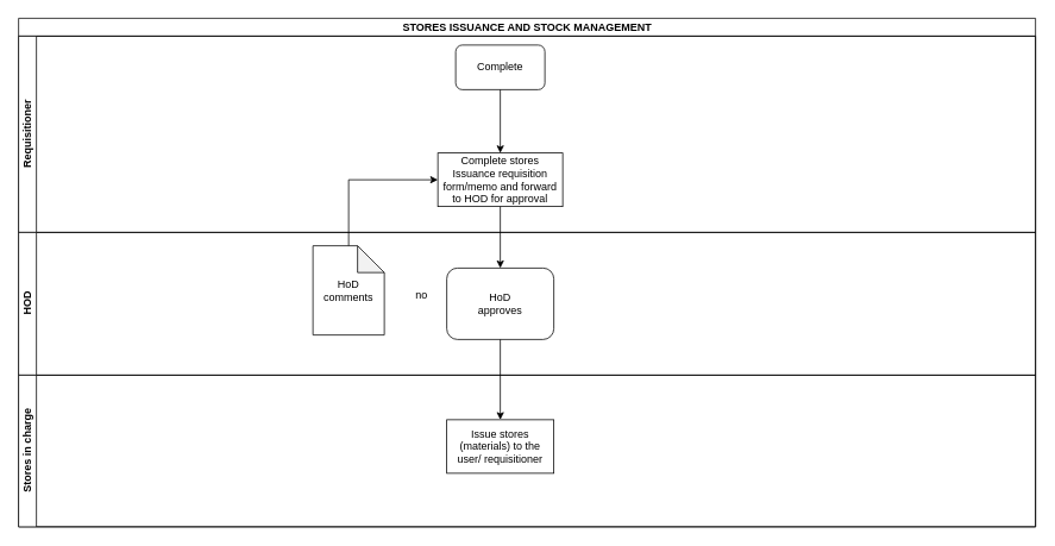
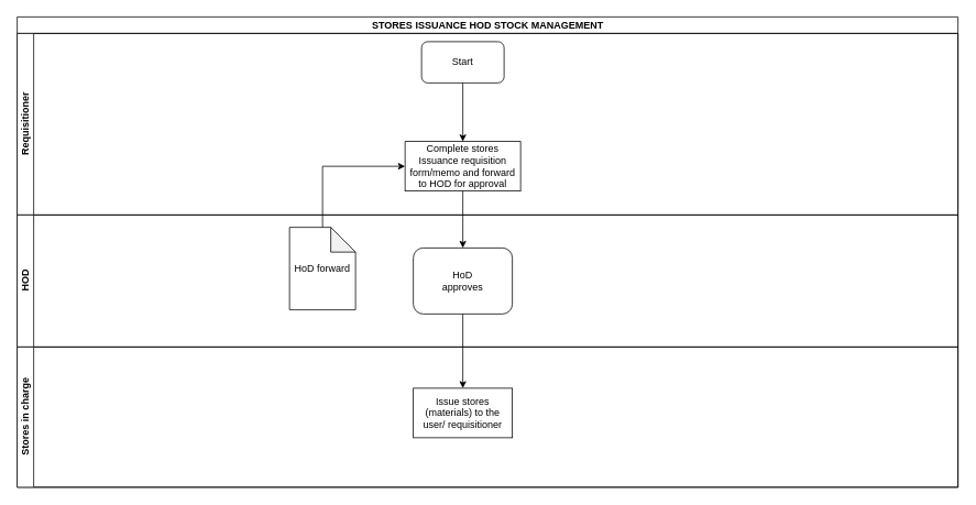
- <mxCell id="2" value="STORES ISSUANCE AND STOCK MANAGEMENT" style="swimlane;html=1;childLayout=stackLayout;resizeParent=1;resizeParentMax=0;horizontal=1;startSize=20;horizontalStack=0;" vertex="1" parent="1"><mxGeometry x="20" y="20" width="1140" height="570" as="geometry" /></mxCell>
+ <mxCell id="2" value="STORES ISSUANCE HOD STOCK MANAGEMENT" style="swimlane;html=1;childLayout=stackLayout;resizeParent=1;resizeParentMax=0;horizontal=1;startSize=20;horizontalStack=0;" vertex="1" parent="1"><mxGeometry x="20" y="20" width="1140" height="570" as="geometry" /></mxCell>
- <mxCell id="4" value="Complete" style="rounded=1;whiteSpace=wrap;html=1;" vertex="1" parent="3"><mxGeometry x="490" y="10" width="100" height="50" as="geometry" /></mxCell>
+ <mxCell id="4" value="Start" style="rounded=1;whiteSpace=wrap;html=1;" vertex="1" parent="3"><mxGeometry x="490" y="10" width="100" height="50" as="geometry" /></mxCell>
- <mxCell id="9" value="HoD comments" style="shape=note;whiteSpace=wrap;html=1;backgroundOutline=1;darkOpacity=0.05;" vertex="1" parent="7"><mxGeometry x="330" y="15" width="80" height="100" as="geometry" /></mxCell>
+ <mxCell id="9" value="HoD forward" style="shape=note;whiteSpace=wrap;html=1;backgroundOutline=1;darkOpacity=0.05;" vertex="1" parent="7"><mxGeometry x="330" y="15" width="80" height="100" as="geometry" /></mxCell>
- <mxCell id="10" value="no" style="text;html=1;strokeColor=none;fillColor=none;align=center;verticalAlign=middle;whiteSpace=wrap;rounded=0;" vertex="1" parent="7"><mxGeometry x="432" y="61" width="40" height="20" as="geometry" /></mxCell>
